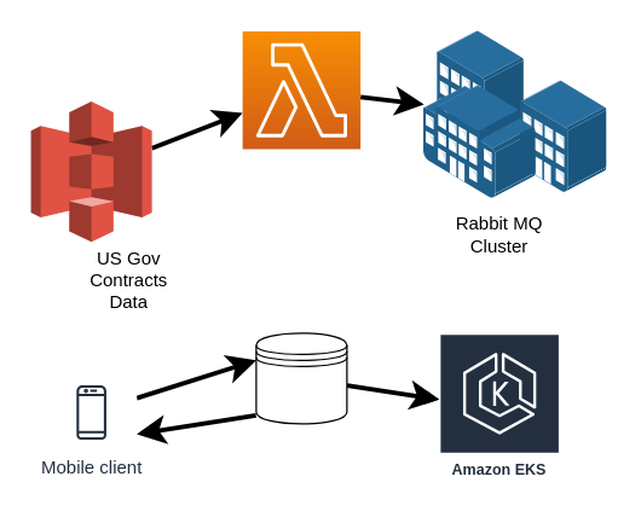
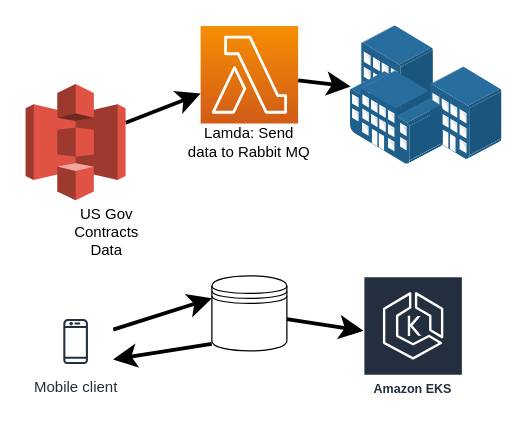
+ <mxCell id="7" value="Lamda: Send data to Rabbit MQ" style="text;html=1;strokeColor=none;fillColor=none;align=center;verticalAlign=middle;whiteSpace=wrap;rounded=0;" parent="1" vertex="1"><mxGeometry x="149" y="98" width="100" height="30" as="geometry" /></mxCell>
- <mxCell id="9" value="Rabbit MQ Cluster" style="text;html=1;strokeColor=none;fillColor=none;align=center;verticalAlign=middle;whiteSpace=wrap;rounded=0;" parent="1" vertex="1"><mxGeometry x="300" y="140" width="60" height="30" as="geometry" /></mxCell>
